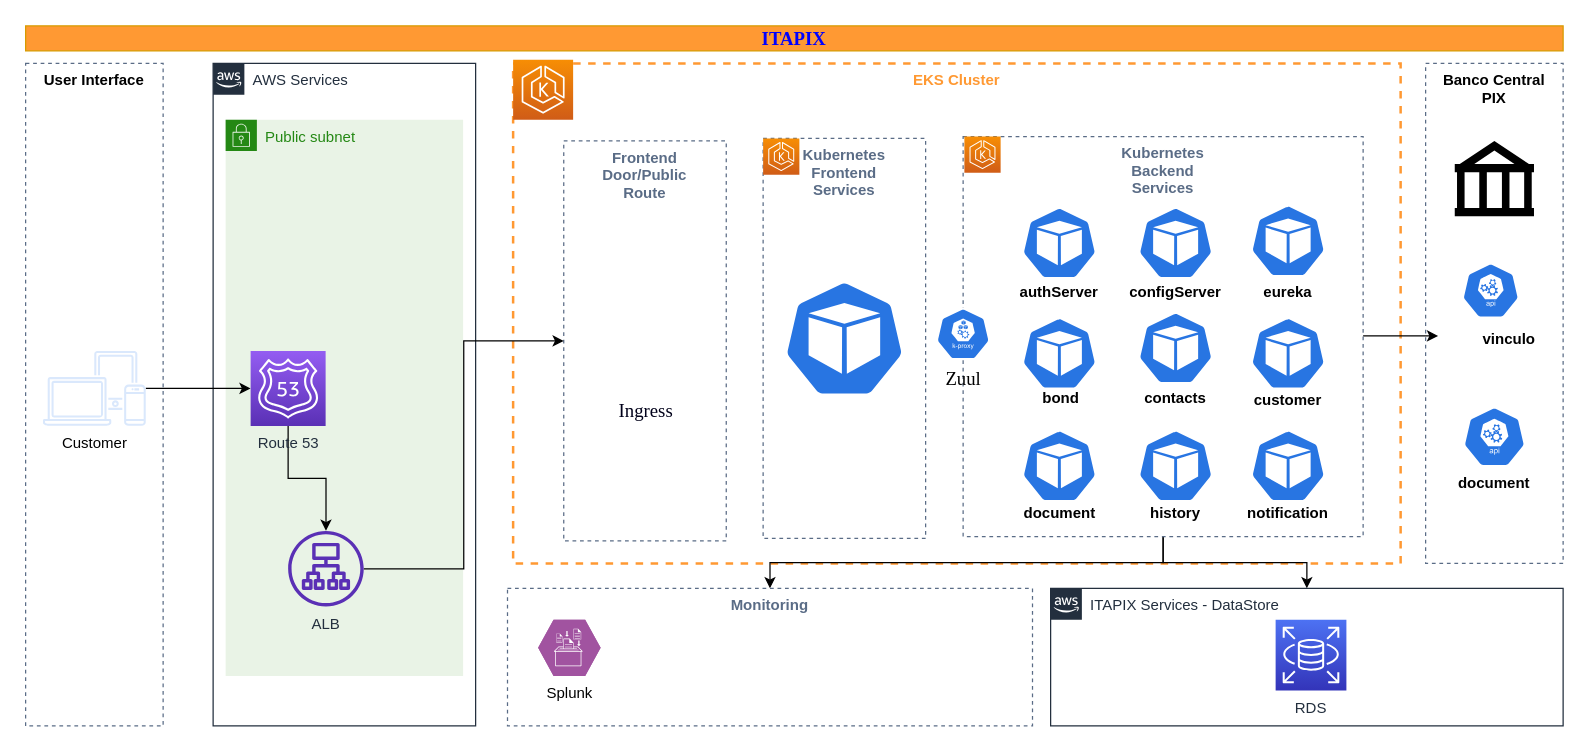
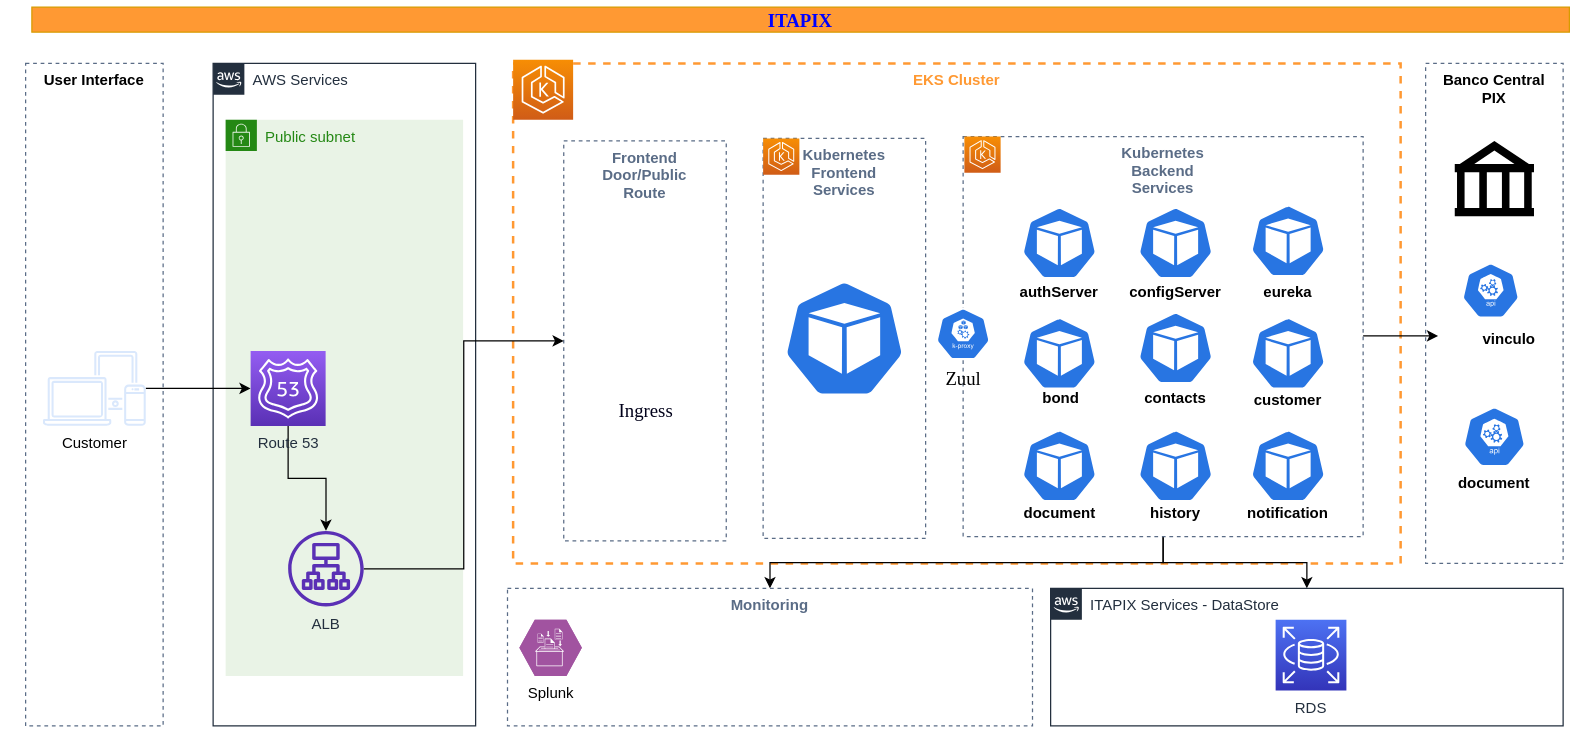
- <mxCell id="14" value="ITAPIX" style="text;html=1;strokeColor=#d79b00;align=center;verticalAlign=middle;whiteSpace=wrap;rounded=0;fillColor=#FF9933;fontColor=#0000FF;fontFamily=Verdana;fontStyle=1;fontSize=15;" parent="1" vertex="1"><mxGeometry x="20" y="20" width="1230" height="20" as="geometry" /></mxCell>
+ <mxCell id="14" value="ITAPIX" style="text;html=1;strokeColor=#d79b00;align=center;verticalAlign=middle;whiteSpace=wrap;rounded=0;fillColor=#FF9933;fontColor=#0000FF;fontFamily=Verdana;fontStyle=1;fontSize=15;" parent="1" vertex="1"><mxGeometry x="25" y="5" width="1230" height="20" as="geometry" /></mxCell>
- <mxCell id="30" value="Splunk&lt;br&gt;" style="verticalLabelPosition=bottom;html=1;fillColor=#A153A0;strokeColor=#ffffff;verticalAlign=top;align=center;points=[[0,0.5,0],[0.125,0.25,0],[0.25,0,0],[0.5,0,0],[0.75,0,0],[0.875,0.25,0],[1,0.5,0],[0.875,0.75,0],[0.75,1,0],[0.5,1,0],[0.125,0.75,0]];pointerEvents=1;shape=mxgraph.cisco_safe.compositeIcon;bgIcon=mxgraph.cisco_safe.design.blank_device;resIcon=mxgraph.cisco_safe.design.log_collector;" parent="1" vertex="1"><mxGeometry x="430" y="495" width="50" height="45" as="geometry" /></mxCell>
+ <mxCell id="30" value="Splunk&lt;br&gt;" style="verticalLabelPosition=bottom;html=1;fillColor=#A153A0;strokeColor=#ffffff;verticalAlign=top;align=center;points=[[0,0.5,0],[0.125,0.25,0],[0.25,0,0],[0.5,0,0],[0.75,0,0],[0.875,0.25,0],[1,0.5,0],[0.875,0.75,0],[0.75,1,0],[0.5,1,0],[0.125,0.75,0]];pointerEvents=1;shape=mxgraph.cisco_safe.compositeIcon;bgIcon=mxgraph.cisco_safe.design.blank_device;resIcon=mxgraph.cisco_safe.design.log_collector;" parent="1" vertex="1"><mxGeometry x="415" y="495" width="50" height="45" as="geometry" /></mxCell>
